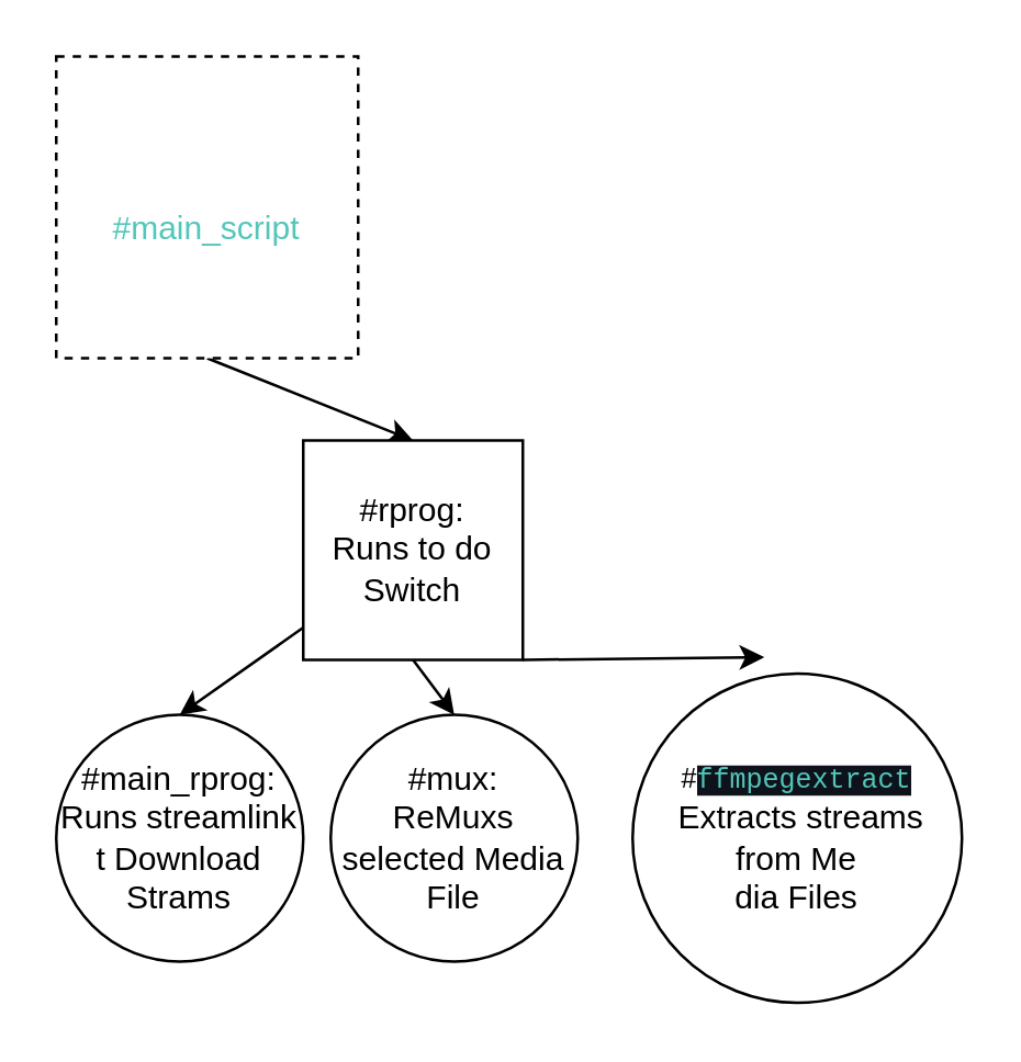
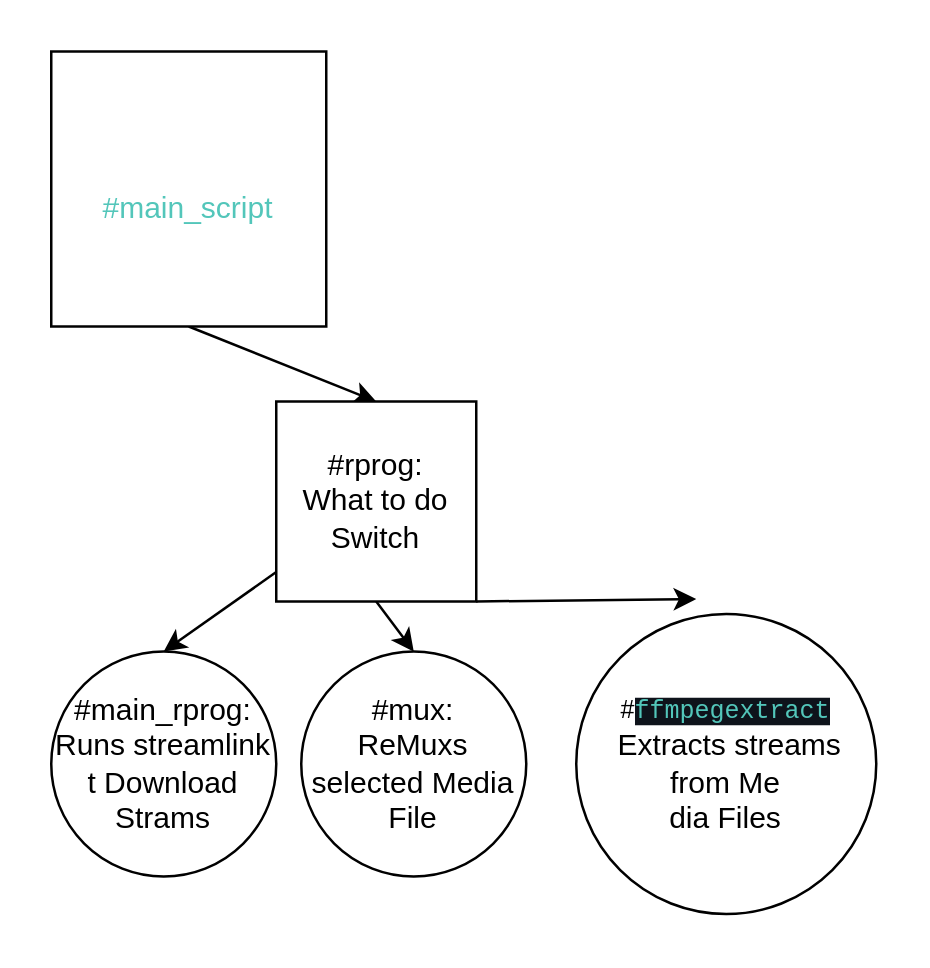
- <mxCell id="3" value="&lt;br&gt;&lt;div style=&quot;color: rgb(200, 209, 223); background-color: rgb(14, 19, 27); font-family: Consolas, &amp;quot;Courier New&amp;quot;, monospace; font-weight: normal; font-size: 18px; line-height: 24px;&quot;&gt;&lt;div&gt;&lt;/div&gt;&lt;/div&gt;&lt;font color=&quot;#53c6ba&quot;&gt;#main_script&lt;/font&gt;&lt;br&gt;" style="whiteSpace=wrap;html=1;aspect=fixed;dashed=1;" vertex="1" parent="1"><mxGeometry x="20" y="20" width="110" height="110" as="geometry" /></mxCell>
+ <mxCell id="3" value="&lt;br&gt;&lt;div style=&quot;color: rgb(200, 209, 223); background-color: rgb(14, 19, 27); font-family: Consolas, &amp;quot;Courier New&amp;quot;, monospace; font-weight: normal; font-size: 18px; line-height: 24px;&quot;&gt;&lt;div&gt;&lt;/div&gt;&lt;/div&gt;&lt;font color=&quot;#53c6ba&quot;&gt;#main_script&lt;/font&gt;&lt;br&gt;" style="whiteSpace=wrap;html=1;aspect=fixed;" vertex="1" parent="1"><mxGeometry x="20" y="20" width="110" height="110" as="geometry" /></mxCell>
- <mxCell id="7" value="#rprog:&lt;br&gt;Runs to do Switch" style="whiteSpace=wrap;html=1;aspect=fixed;" vertex="1" parent="1"><mxGeometry x="110" y="160" width="80" height="80" as="geometry" /></mxCell>
+ <mxCell id="7" value="#rprog:&lt;br&gt;What to do Switch" style="whiteSpace=wrap;html=1;aspect=fixed;" vertex="1" parent="1"><mxGeometry x="110" y="160" width="80" height="80" as="geometry" /></mxCell>
